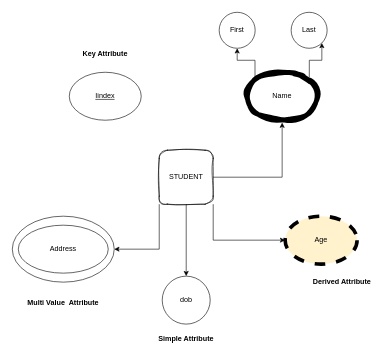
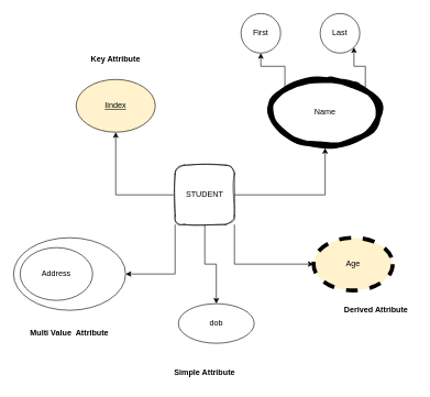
- <mxCell id="8" value="&lt;u&gt;Iindex&lt;/u&gt;" style="ellipse;whiteSpace=wrap;html=1;" vertex="1" parent="1"><mxGeometry x="115" y="120" width="120" height="80" as="geometry" /></mxCell>
+ <mxCell id="8" value="&lt;u&gt;Iindex&lt;/u&gt;" style="ellipse;whiteSpace=wrap;html=1;fillColor=#fff2cc;" vertex="1" parent="1"><mxGeometry x="115" y="120" width="120" height="80" as="geometry" /></mxCell>
- <mxCell id="12" value="Name" style="ellipse;whiteSpace=wrap;html=1;perimeterSpacing=4;strokeColor=default;gradientColor=none;sketch=1;curveFitting=1;jiggle=2;strokeWidth=8;" vertex="1" parent="1"><mxGeometry x="410" y="120" width="120" height="80" as="geometry" /></mxCell>
+ <mxCell id="12" value="Name" style="ellipse;whiteSpace=wrap;html=1;perimeterSpacing=4;strokeColor=default;gradientColor=none;sketch=1;curveFitting=1;jiggle=2;strokeWidth=8;" vertex="1" parent="1"><mxGeometry x="410" y="120" width="165" height="100" as="geometry" /></mxCell>
+ <mxCell id="2" style="edgeStyle=orthogonalEdgeStyle;rounded=0;orthogonalLoop=1;jettySize=auto;html=1;exitX=0;exitY=0.5;exitDx=0;exitDy=0;" edge="1" parent="1" source="7" target="8"><mxGeometry relative="1" as="geometry" /></mxCell>
- <mxCell id="20" value="Address" style="ellipse;whiteSpace=wrap;html=1;" vertex="1" parent="1"><mxGeometry x="30" y="375" width="150" height="80" as="geometry" /></mxCell>
+ <mxCell id="20" value="Address" style="ellipse;whiteSpace=wrap;html=1;" vertex="1" parent="1"><mxGeometry x="30" y="375" width="110" height="80" as="geometry" /></mxCell>
- <mxCell id="15" value="dob" style="ellipse;whiteSpace=wrap;html=1;aspect=fixed;" vertex="1" parent="1"><mxGeometry x="270" y="460" width="80" height="80" as="geometry" /></mxCell>
+ <mxCell id="15" value="dob" style="ellipse;whiteSpace=wrap;html=1;aspect=fixed;" vertex="1" parent="1"><mxGeometry x="270" y="460" width="115" height="60" as="geometry" /></mxCell>
